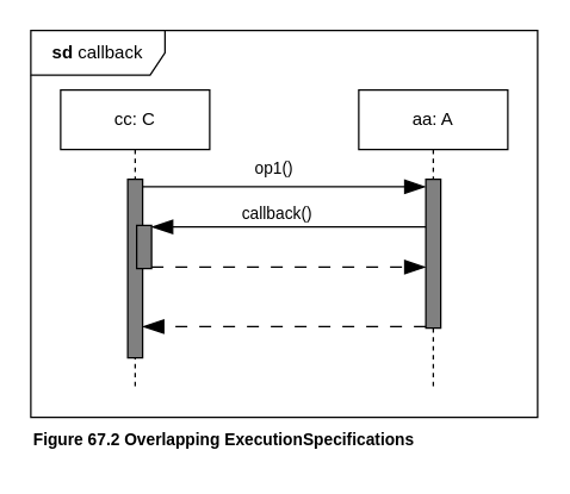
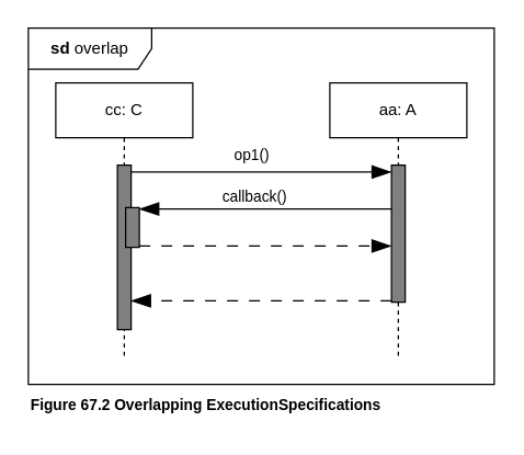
- <mxCell id="2" value="&lt;b&gt;sd&lt;/b&gt; callback" style="shape=umlFrame;whiteSpace=wrap;html=1;pointerEvents=0;recursiveResize=0;container=1;collapsible=0;width=90;height=30;" parent="1" vertex="1"><mxGeometry width="340" height="260" as="geometry" x="20" y="20" /></mxCell>
+ <mxCell id="2" value="&lt;b&gt;sd&lt;/b&gt; overlap" style="shape=umlFrame;whiteSpace=wrap;html=1;pointerEvents=0;recursiveResize=0;container=1;collapsible=0;width=90;height=30;" parent="1" vertex="1"><mxGeometry width="340" height="260" as="geometry" x="20" y="20" /></mxCell>
